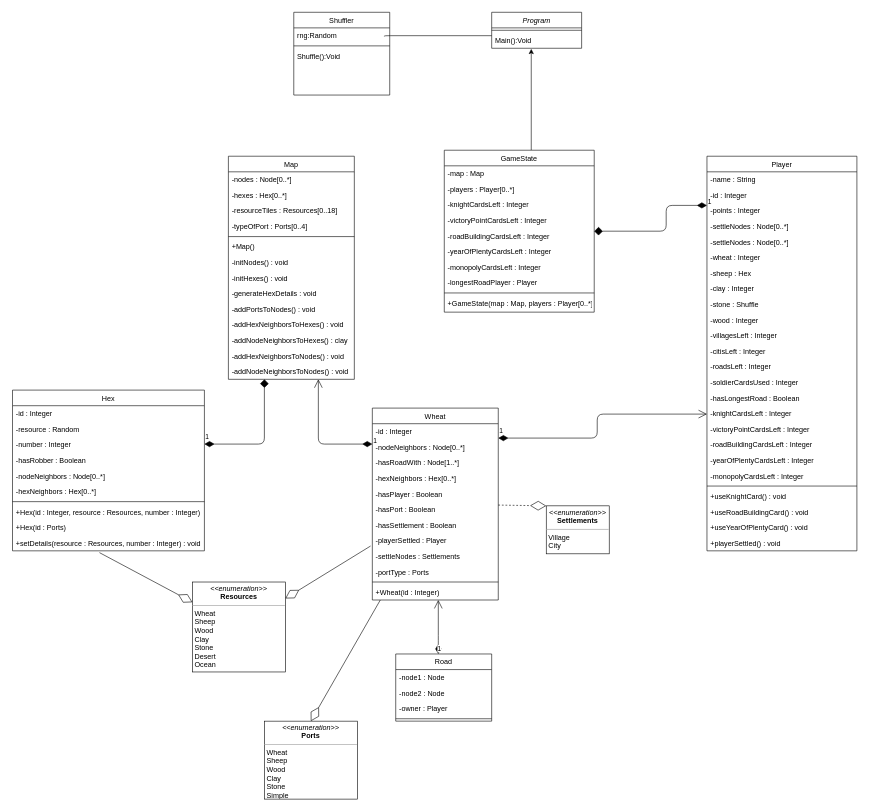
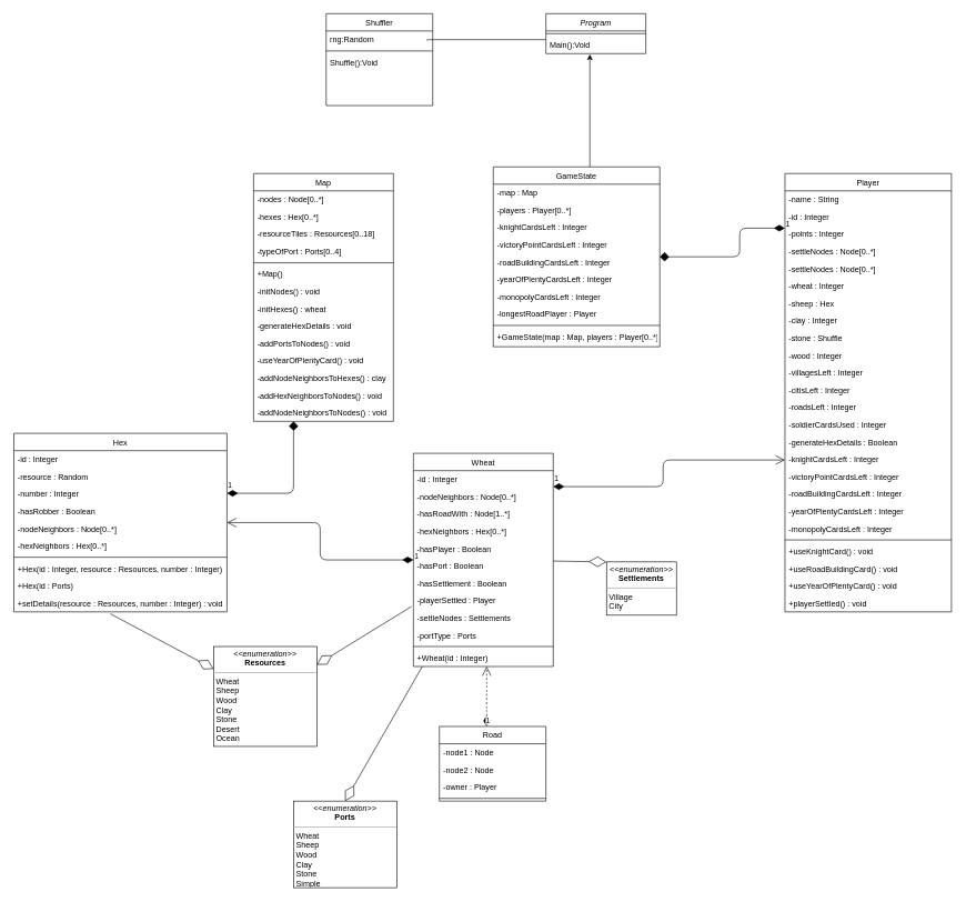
- <mxCell id="32" value="-initHexes() : void" style="text;align=left;verticalAlign=top;spacingLeft=4;spacingRight=4;overflow=hidden;rotatable=0;points=[[0,0.5],[1,0.5]];portConstraint=eastwest;rounded=0;shadow=0;html=0;" parent="24" vertex="1"><mxGeometry y="190" width="210" height="26" as="geometry" /></mxCell>
+ <mxCell id="32" value="-initHexes() : wheat" style="text;align=left;verticalAlign=top;spacingLeft=4;spacingRight=4;overflow=hidden;rotatable=0;points=[[0,0.5],[1,0.5]];portConstraint=eastwest;rounded=0;shadow=0;html=0;" parent="24" vertex="1"><mxGeometry y="190" width="210" height="26" as="geometry" /></mxCell>
- <mxCell id="35" value="-addHexNeighborsToHexes() : void" style="text;align=left;verticalAlign=top;spacingLeft=4;spacingRight=4;overflow=hidden;rotatable=0;points=[[0,0.5],[1,0.5]];portConstraint=eastwest;rounded=0;shadow=0;html=0;" vertex="1" parent="24"><mxGeometry y="268" width="210" height="26" as="geometry" /></mxCell>
+ <mxCell id="35" value="-useYearOfPlentyCard() : void" style="text;align=left;verticalAlign=top;spacingLeft=4;spacingRight=4;overflow=hidden;rotatable=0;points=[[0,0.5],[1,0.5]];portConstraint=eastwest;rounded=0;shadow=0;html=0;" vertex="1" parent="24"><mxGeometry y="268" width="210" height="26" as="geometry" /></mxCell>
- <mxCell id="94" value="-hasLongestRoad : Boolean" style="text;align=left;verticalAlign=top;spacingLeft=4;spacingRight=4;overflow=hidden;rotatable=0;points=[[0,0.5],[1,0.5]];portConstraint=eastwest;" parent="79" vertex="1"><mxGeometry y="390" width="250" height="26" as="geometry" /></mxCell>
+ <mxCell id="94" value="-generateHexDetails : Boolean" style="text;align=left;verticalAlign=top;spacingLeft=4;spacingRight=4;overflow=hidden;rotatable=0;points=[[0,0.5],[1,0.5]];portConstraint=eastwest;" parent="79" vertex="1"><mxGeometry y="390" width="250" height="26" as="geometry" /></mxCell>
- <mxCell id="7" value="1" style="endArrow=open;html=1;endSize=12;startArrow=diamondThin;startSize=14;startFill=1;edgeStyle=orthogonalEdgeStyle;align=left;verticalAlign=bottom;" parent="1" source="50" target="24" edge="1"><mxGeometry x="-1" y="3" relative="1" as="geometry"><mxPoint x="640" y="720" as="sourcePoint" /><mxPoint x="560" y="778" as="targetPoint" /><Array as="points"><mxPoint x="530" y="740" /></Array></mxGeometry></mxCell>
+ <mxCell id="10" value="1" style="endArrow=open;html=1;endSize=12;startArrow=diamondThin;startSize=14;startFill=1;edgeStyle=orthogonalEdgeStyle;align=left;verticalAlign=bottom;" parent="1" source="50" target="68" edge="1"><mxGeometry x="-1" y="3" relative="1" as="geometry"><mxPoint x="680" y="890" as="sourcePoint" /><mxPoint x="420" y="890" as="targetPoint" /><Array as="points" /></mxGeometry></mxCell>
- <mxCell id="16" value="" style="endArrow=diamondThin;endFill=0;endSize=24;html=1;entryX=0;entryY=0;entryDx=0;entryDy=0;dashed=1;" edge="1" parent="1" source="50" target="3"><mxGeometry width="160" relative="1" as="geometry"><mxPoint x="643.287" y="1010" as="sourcePoint" /><mxPoint x="527.5" y="1212" as="targetPoint" /></mxGeometry></mxCell>
+ <mxCell id="16" value="" style="endArrow=diamondThin;endFill=0;endSize=24;html=1;entryX=0;entryY=0;entryDx=0;entryDy=0;" edge="1" parent="1" source="50" target="3"><mxGeometry width="160" relative="1" as="geometry"><mxPoint x="643.287" y="1010" as="sourcePoint" /><mxPoint x="527.5" y="1212" as="targetPoint" /></mxGeometry></mxCell>
- <mxCell id="12" value="1" style="endArrow=open;html=1;endSize=12;startArrow=diamondThin;startSize=14;startFill=1;edgeStyle=orthogonalEdgeStyle;align=left;verticalAlign=bottom;" parent="1" source="63" target="50" edge="1"><mxGeometry x="-1" y="3" relative="1" as="geometry"><mxPoint x="880" y="1296" as="sourcePoint" /><mxPoint x="760" y="1090" as="targetPoint" /><Array as="points"><mxPoint x="730" y="1060" /><mxPoint x="730" y="1060" /></Array></mxGeometry></mxCell>
+ <mxCell id="12" value="1" style="endArrow=open;html=1;endSize=12;startArrow=diamondThin;startSize=14;startFill=1;edgeStyle=orthogonalEdgeStyle;align=left;verticalAlign=bottom;dashed=1;" parent="1" source="63" target="50" edge="1"><mxGeometry x="-1" y="3" relative="1" as="geometry"><mxPoint x="880" y="1296" as="sourcePoint" /><mxPoint x="760" y="1090" as="targetPoint" /><Array as="points"><mxPoint x="730" y="1060" /><mxPoint x="730" y="1060" /></Array></mxGeometry></mxCell>
